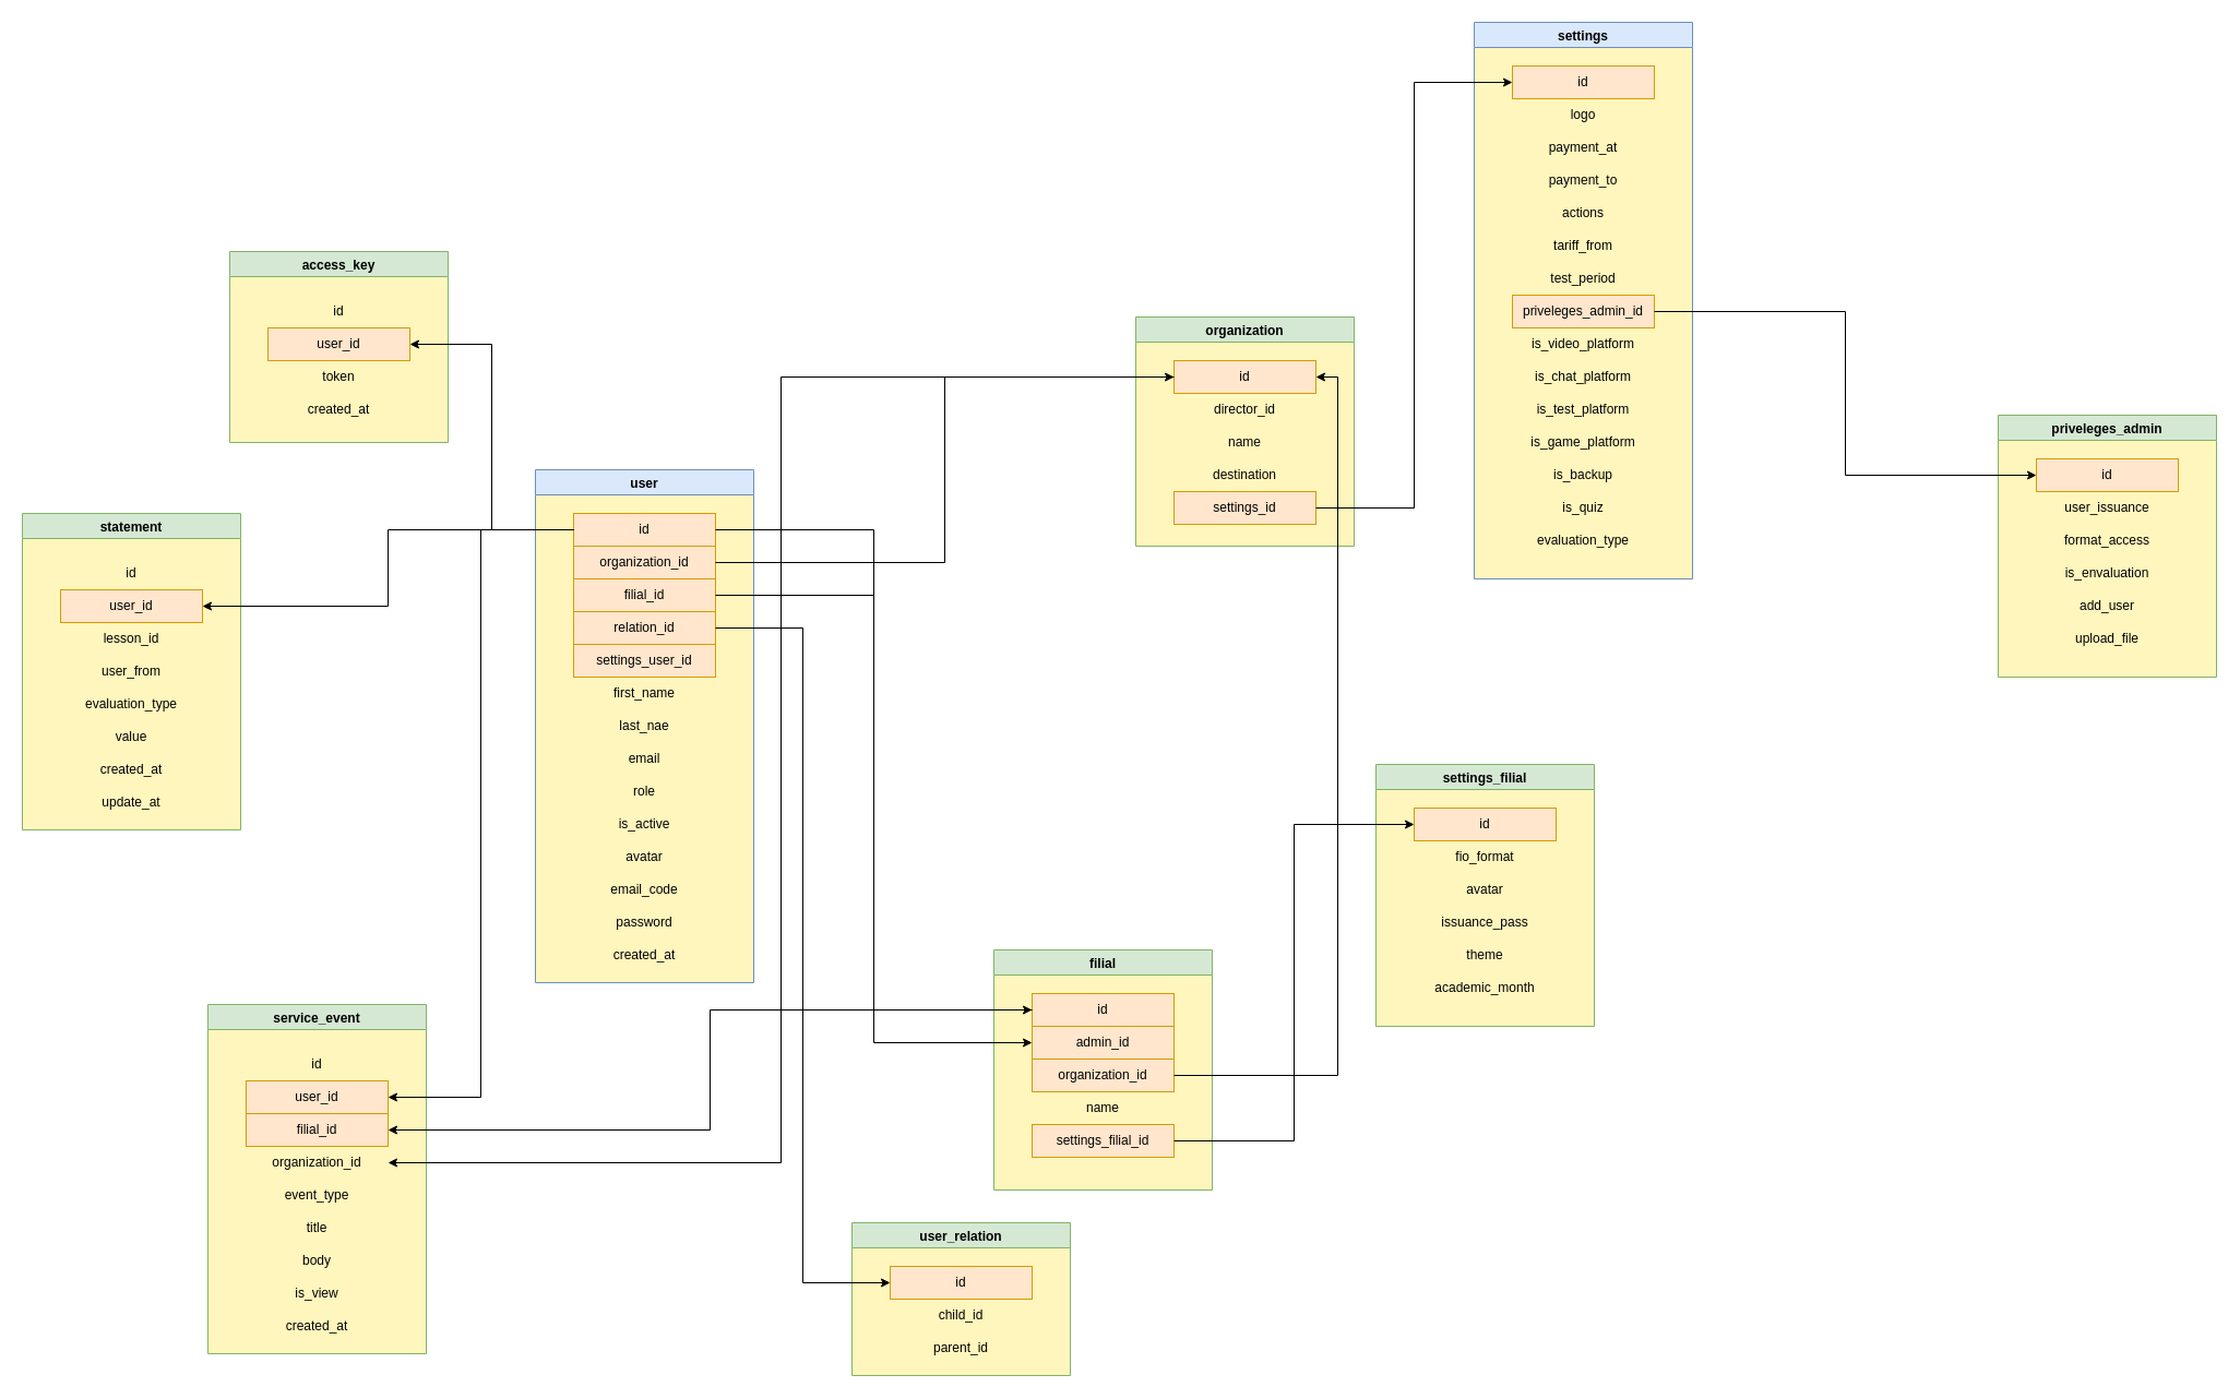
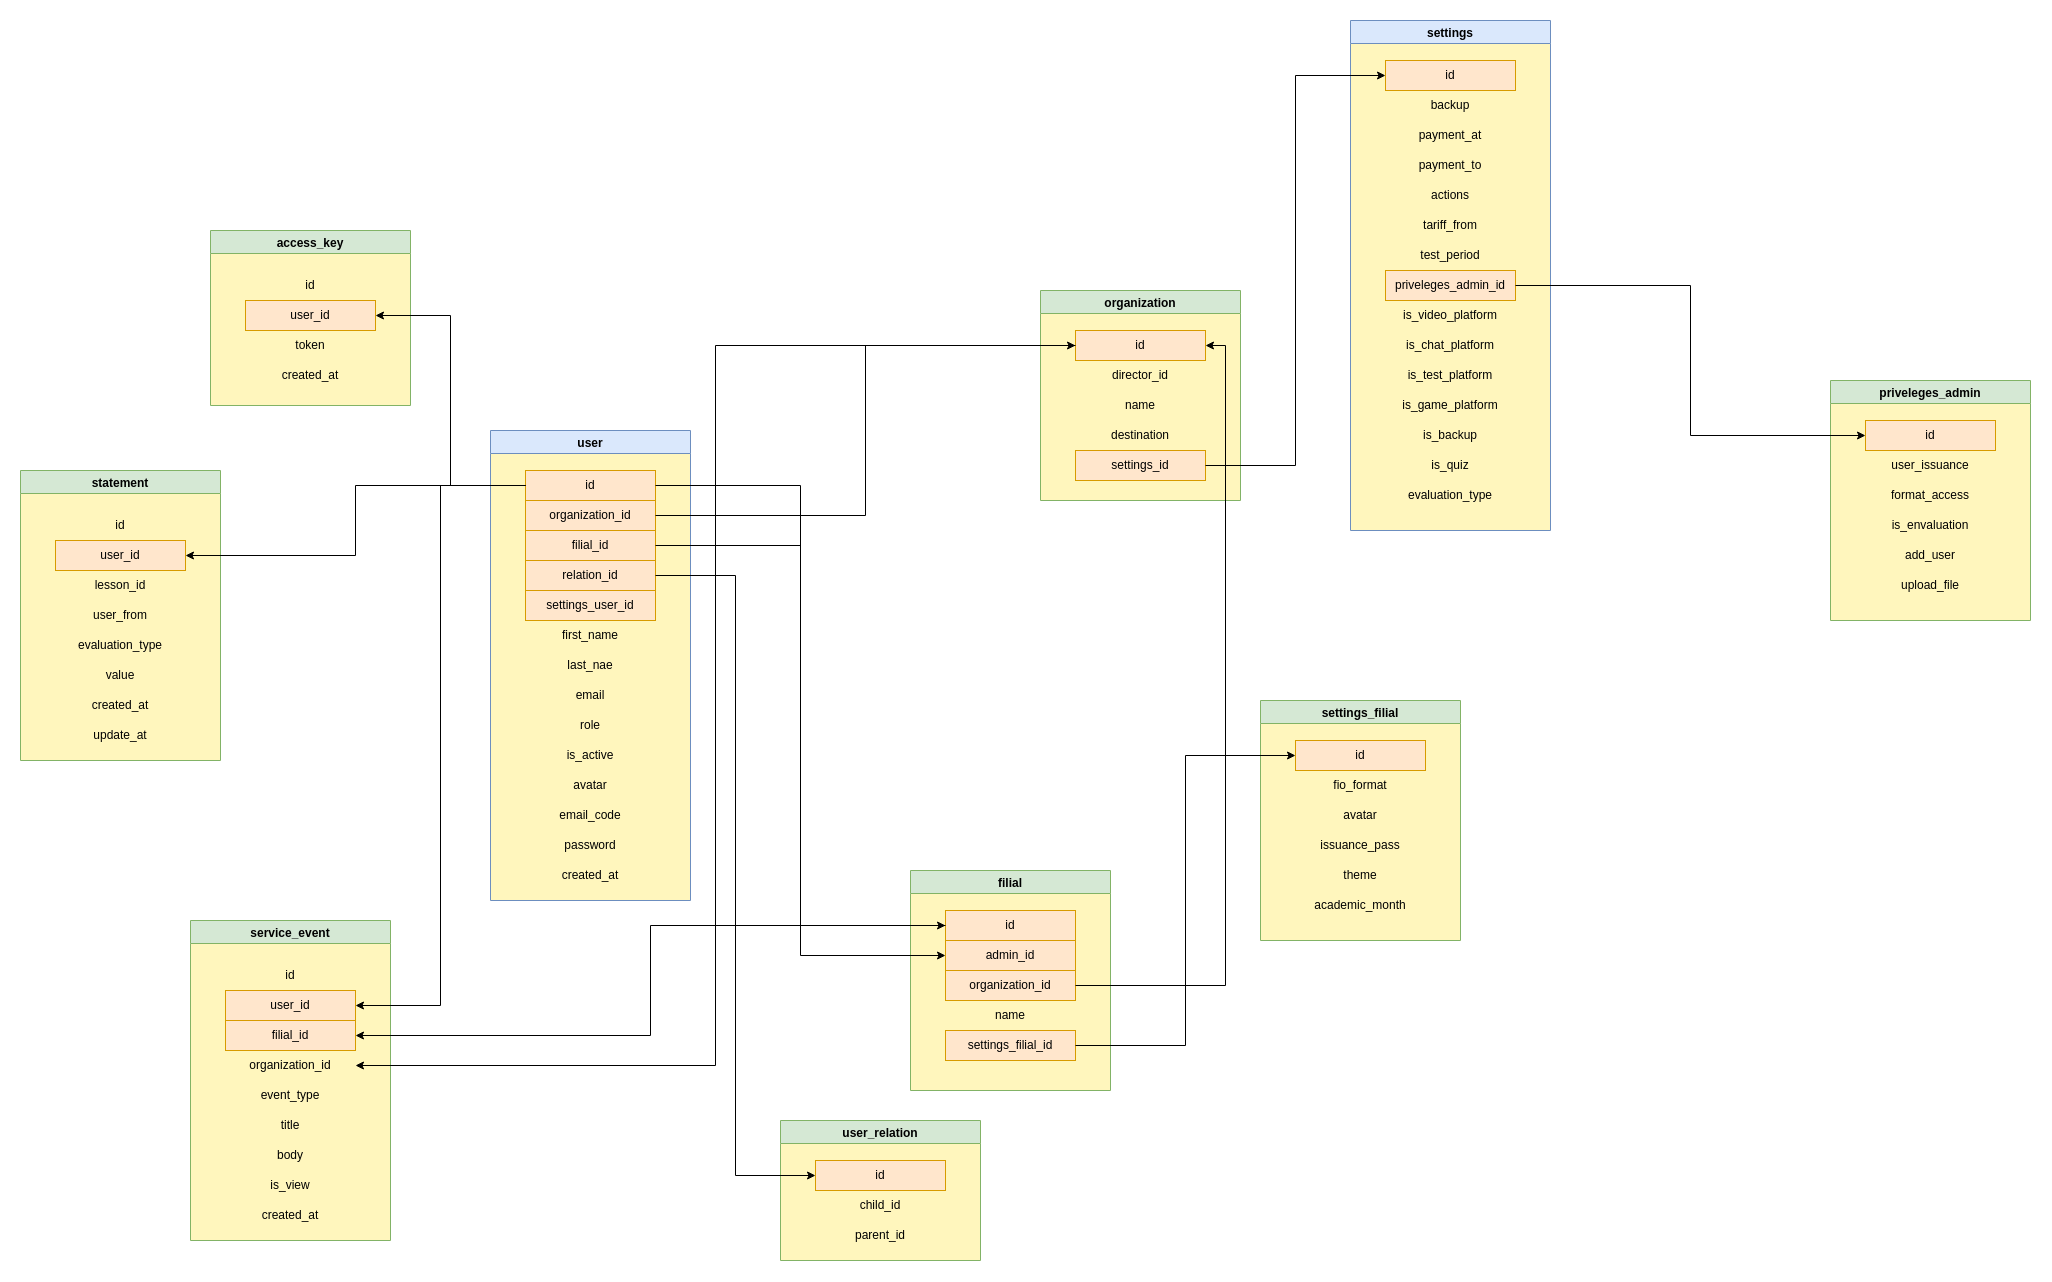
- <mxCell id="25" value="logo" style="text;html=1;strokeColor=none;fillColor=none;align=center;verticalAlign=middle;whiteSpace=wrap;rounded=0;" parent="23" vertex="1"><mxGeometry x="35" y="70" width="130" height="30" as="geometry" /></mxCell>
+ <mxCell id="25" value="backup" style="text;html=1;strokeColor=none;fillColor=none;align=center;verticalAlign=middle;whiteSpace=wrap;rounded=0;" parent="23" vertex="1"><mxGeometry x="35" y="70" width="130" height="30" as="geometry" /></mxCell>
